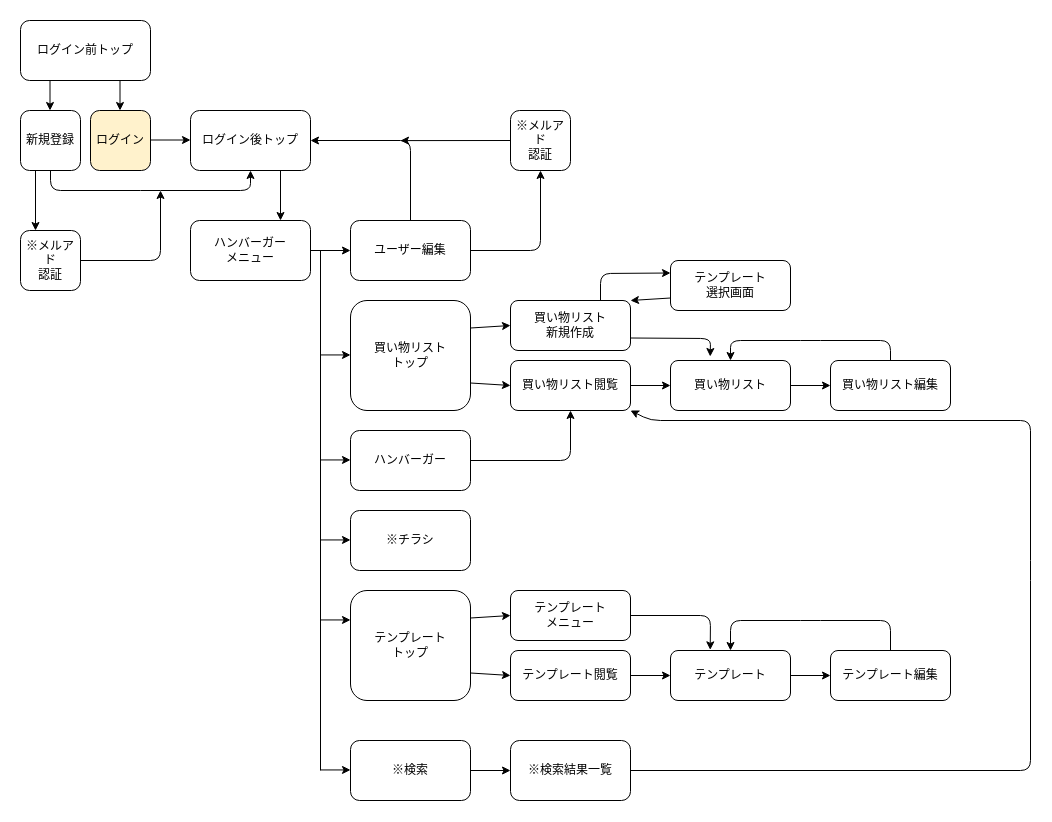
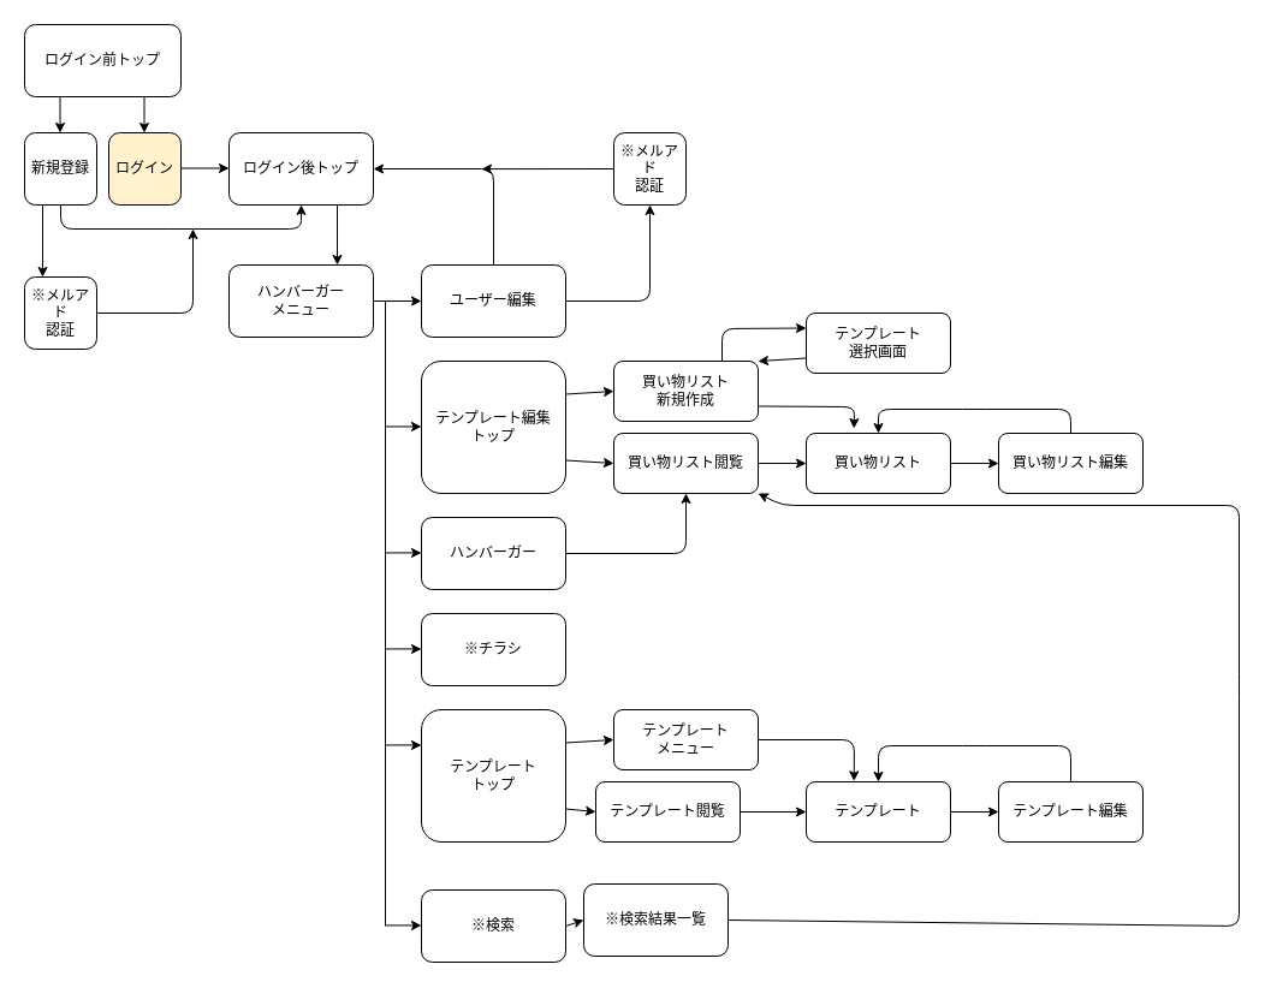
- <mxCell id="12" value="買い物リスト&lt;br&gt;トップ" style="rounded=1;whiteSpace=wrap;html=1;" vertex="1" parent="1"><mxGeometry x="350" y="300" width="120" height="110" as="geometry" /></mxCell>
+ <mxCell id="12" value="テンプレート編集&lt;br&gt;トップ" style="rounded=1;whiteSpace=wrap;html=1;" vertex="1" parent="1"><mxGeometry x="350" y="300" width="120" height="110" as="geometry" /></mxCell>
- <mxCell id="41" value="テンプレート閲覧" style="rounded=1;whiteSpace=wrap;html=1;" vertex="1" parent="1"><mxGeometry x="510" y="650" width="120" height="50" as="geometry" /></mxCell>
+ <mxCell id="41" value="テンプレート閲覧" style="rounded=1;whiteSpace=wrap;html=1;" vertex="1" parent="1"><mxGeometry x="495" y="650" width="120" height="50" as="geometry" /></mxCell>
- <mxCell id="58" value="※検索結果一覧" style="rounded=1;whiteSpace=wrap;html=1;" vertex="1" parent="1"><mxGeometry x="510" y="740" width="120" height="60" as="geometry" /></mxCell>
+ <mxCell id="58" value="※検索結果一覧" style="rounded=1;whiteSpace=wrap;html=1;" vertex="1" parent="1"><mxGeometry x="485" y="735" width="120" height="60" as="geometry" /></mxCell>
